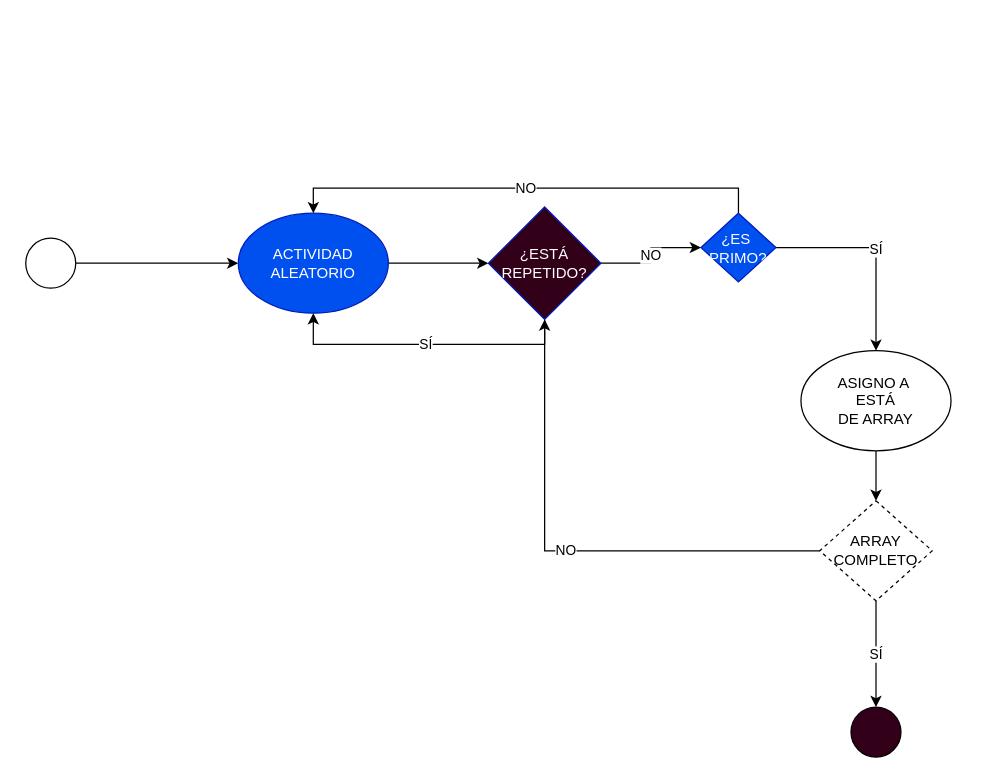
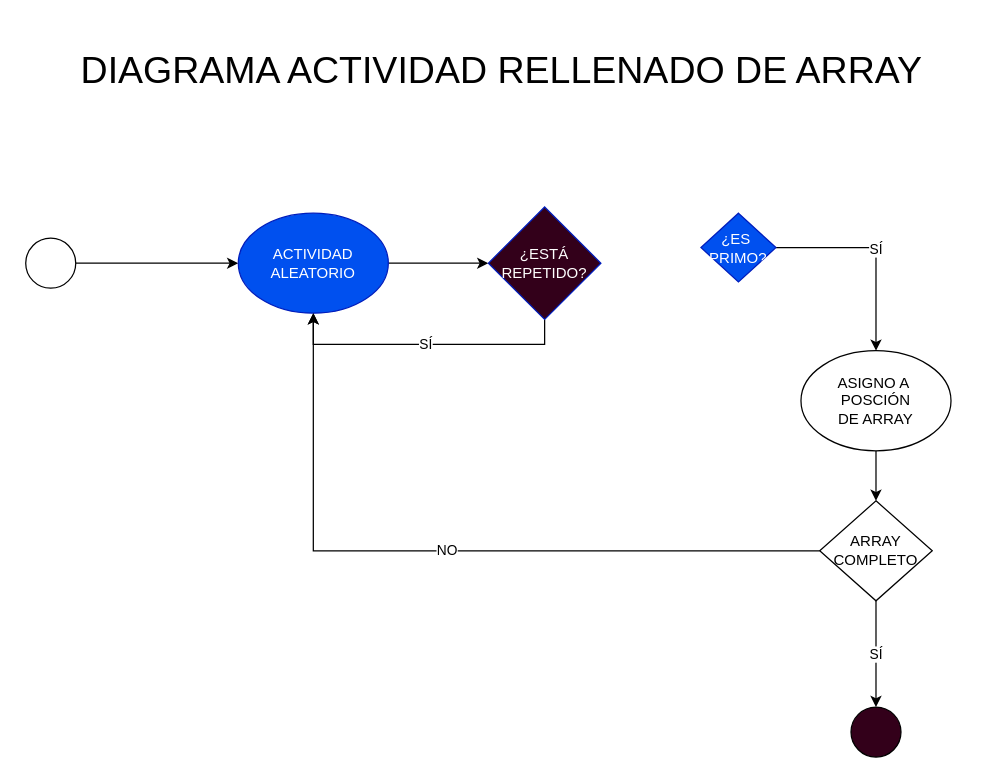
+ <mxCell id="5" value="&lt;font style=&quot;font-size: 30px;&quot;&gt;DIAGRAMA ACTIVIDAD RELLENADO DE ARRAY&amp;nbsp;&lt;/font&gt;" style="text;html=1;align=center;verticalAlign=middle;whiteSpace=wrap;rounded=0;" parent="1" vertex="1"><mxGeometry x="30" width="750" height="70" as="geometry" y="20" /></mxCell>
- <mxCell id="14" value="NO" style="edgeStyle=orthogonalEdgeStyle;rounded=0;orthogonalLoop=1;jettySize=auto;html=1;entryX=0.5;entryY=0;entryDx=0;entryDy=0;exitX=0.5;exitY=0;exitDx=0;exitDy=0;" parent="1" source="15" target="7" edge="1"><mxGeometry relative="1" as="geometry" /></mxCell>
- <mxCell id="16" value="NO" style="edgeStyle=orthogonalEdgeStyle;rounded=0;orthogonalLoop=1;jettySize=auto;html=1;entryX=0;entryY=0.5;entryDx=0;entryDy=0;" parent="1" source="18" target="15" edge="1"><mxGeometry relative="1" as="geometry" /></mxCell>
- <mxCell id="9" value="ASIGNO A&amp;nbsp;&lt;div&gt;ESTÁ&lt;/div&gt;&lt;div&gt;DE ARRAY&lt;/div&gt;" style="ellipse;whiteSpace=wrap;html=1;" parent="1" vertex="1"><mxGeometry x="640" y="280" width="120" height="80" as="geometry" /></mxCell>
+ <mxCell id="9" value="ASIGNO A&amp;nbsp;&lt;div&gt;POSCIÓN&lt;/div&gt;&lt;div&gt;DE ARRAY&lt;/div&gt;" style="ellipse;whiteSpace=wrap;html=1;" parent="1" vertex="1"><mxGeometry x="640" y="280" width="120" height="80" as="geometry" /></mxCell>
- <mxCell id="11" value="NO" style="edgeStyle=orthogonalEdgeStyle;rounded=0;orthogonalLoop=1;jettySize=auto;html=1;" parent="1" source="12" target="18" edge="1"><mxGeometry relative="1" as="geometry" /></mxCell>
+ <mxCell id="11" value="NO" style="edgeStyle=orthogonalEdgeStyle;rounded=0;orthogonalLoop=1;jettySize=auto;html=1;entryX=0.5;entryY=1;entryDx=0;entryDy=0;" parent="1" source="12" target="7" edge="1"><mxGeometry relative="1" as="geometry" /></mxCell>
- <mxCell id="12" value="ARRAY&lt;div&gt;COMPLETO&lt;/div&gt;" style="rhombus;whiteSpace=wrap;html=1;dashed=1;" parent="1" vertex="1"><mxGeometry x="655" y="400" width="90" height="80" as="geometry" /></mxCell>
+ <mxCell id="12" value="ARRAY&lt;div&gt;COMPLETO&lt;/div&gt;" style="rhombus;whiteSpace=wrap;html=1;" parent="1" vertex="1"><mxGeometry x="655" y="400" width="90" height="80" as="geometry" /></mxCell>
